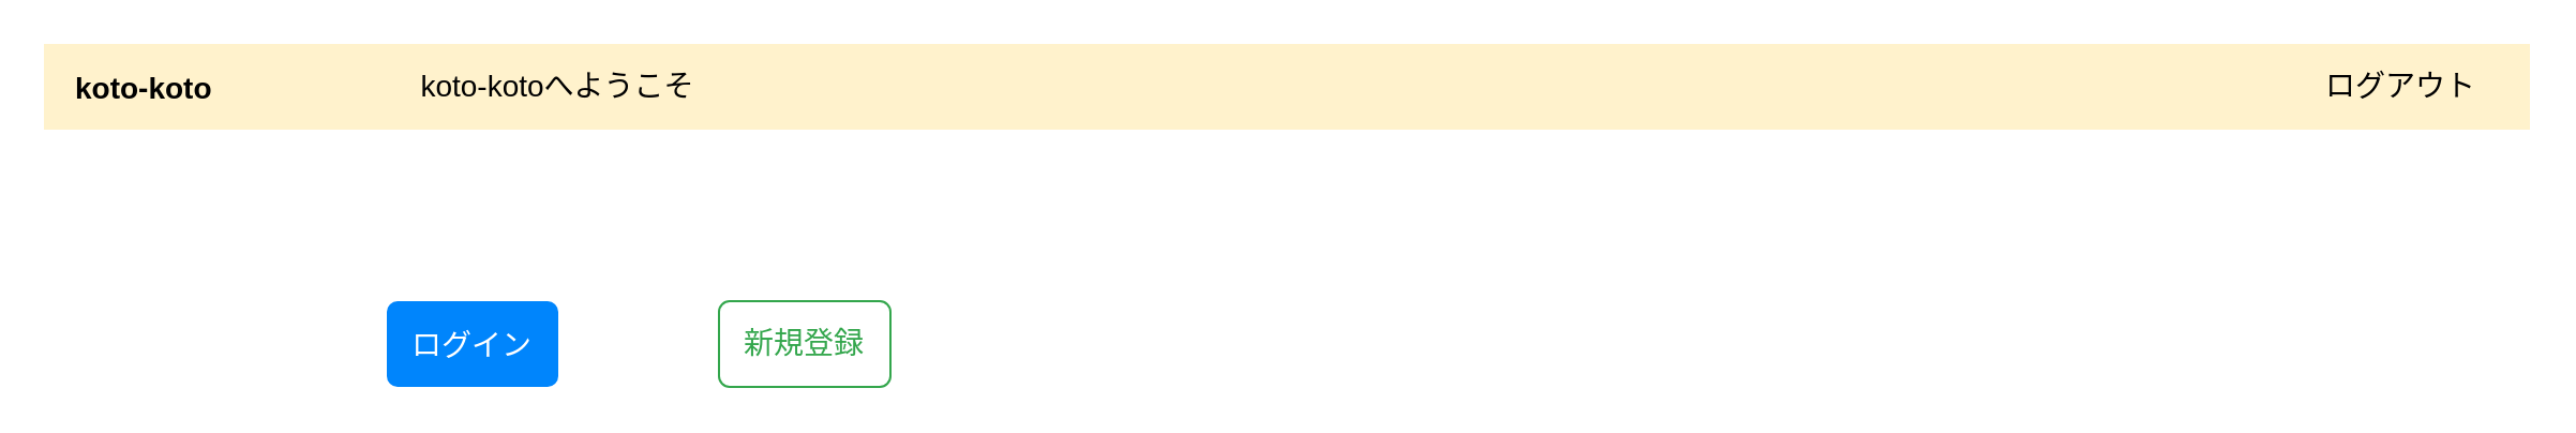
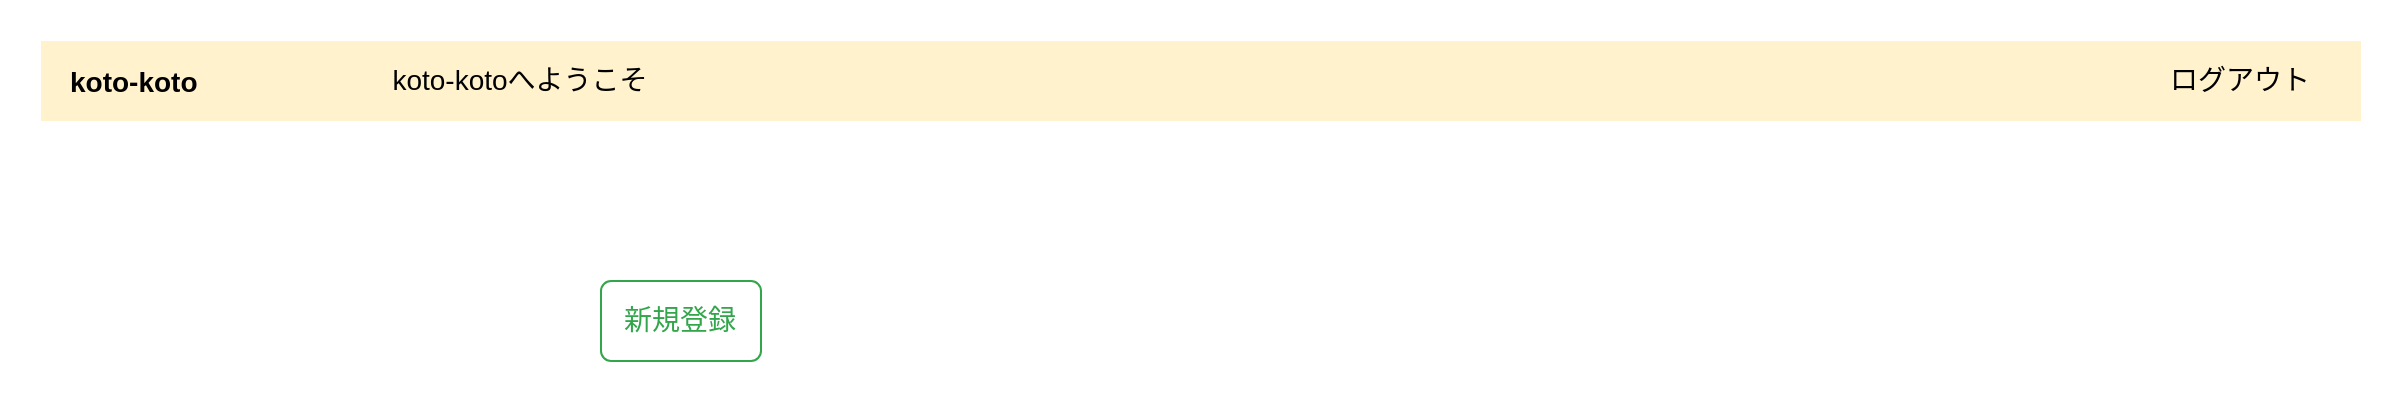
- <mxCell id="4" value="&lt;font style=&quot;font-size: 14px;&quot;&gt;ログイン&lt;/font&gt;" style="html=1;shadow=0;dashed=0;shape=mxgraph.bootstrap.rrect;rSize=5;strokeColor=none;strokeWidth=1;fillColor=#0085FC;fontColor=#FFFFFF;whiteSpace=wrap;align=center;verticalAlign=middle;spacingLeft=0;fontStyle=0;fontSize=16;spacing=5;" vertex="1" parent="1"><mxGeometry x="180" y="140" width="80" height="40" as="geometry" /></mxCell>
- <mxCell id="5" value="新規登録" style="html=1;shadow=0;dashed=0;shape=mxgraph.bootstrap.rrect;rSize=5;strokeColor=#33A64C;strokeWidth=1;fillColor=none;fontColor=#33A64C;whiteSpace=wrap;align=center;verticalAlign=middle;spacingLeft=0;fontStyle=0;fontSize=14;spacing=5;" vertex="1" parent="1"><mxGeometry x="335" y="140" width="80" height="40" as="geometry" /></mxCell>
+ <mxCell id="5" value="新規登録" style="html=1;shadow=0;dashed=0;shape=mxgraph.bootstrap.rrect;rSize=5;strokeColor=#33A64C;strokeWidth=1;fillColor=none;fontColor=#33A64C;whiteSpace=wrap;align=center;verticalAlign=middle;spacingLeft=0;fontStyle=0;fontSize=14;spacing=5;" vertex="1" parent="1"><mxGeometry x="300" y="140" width="80" height="40" as="geometry" /></mxCell>
